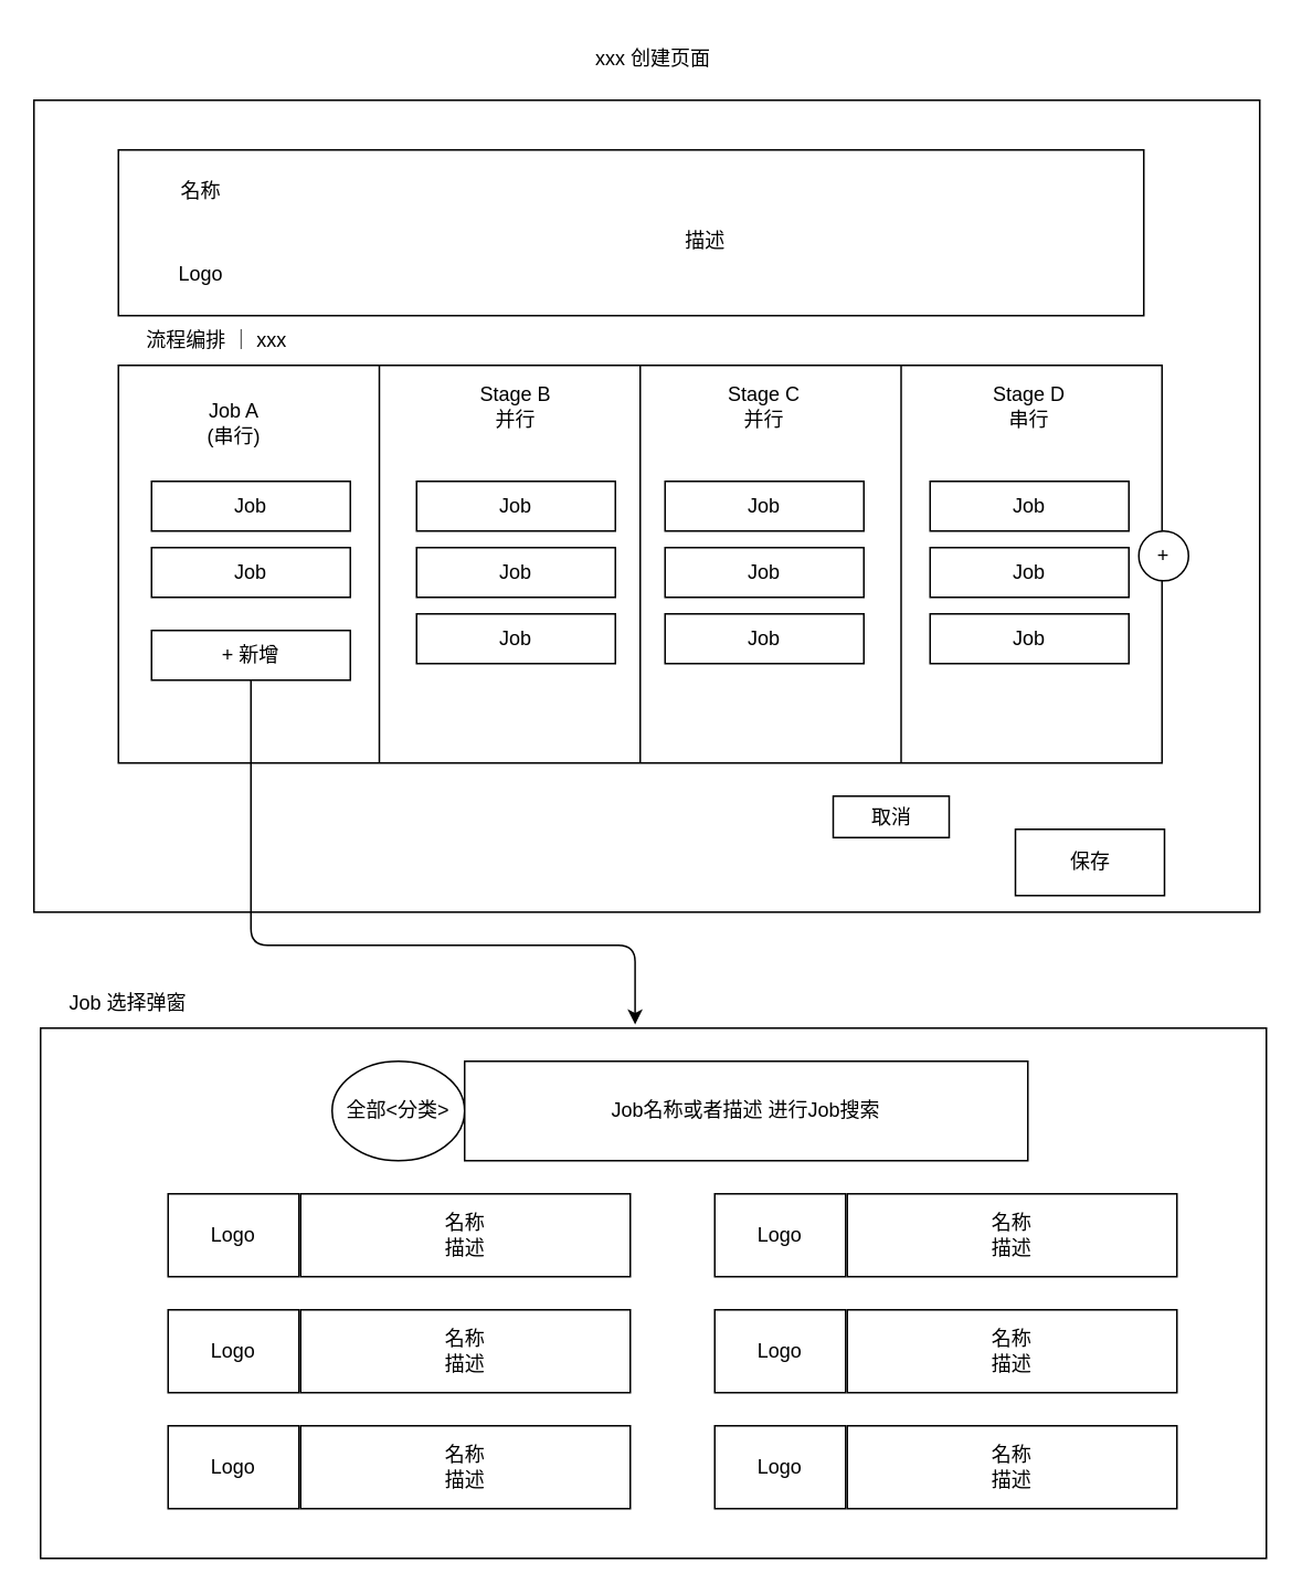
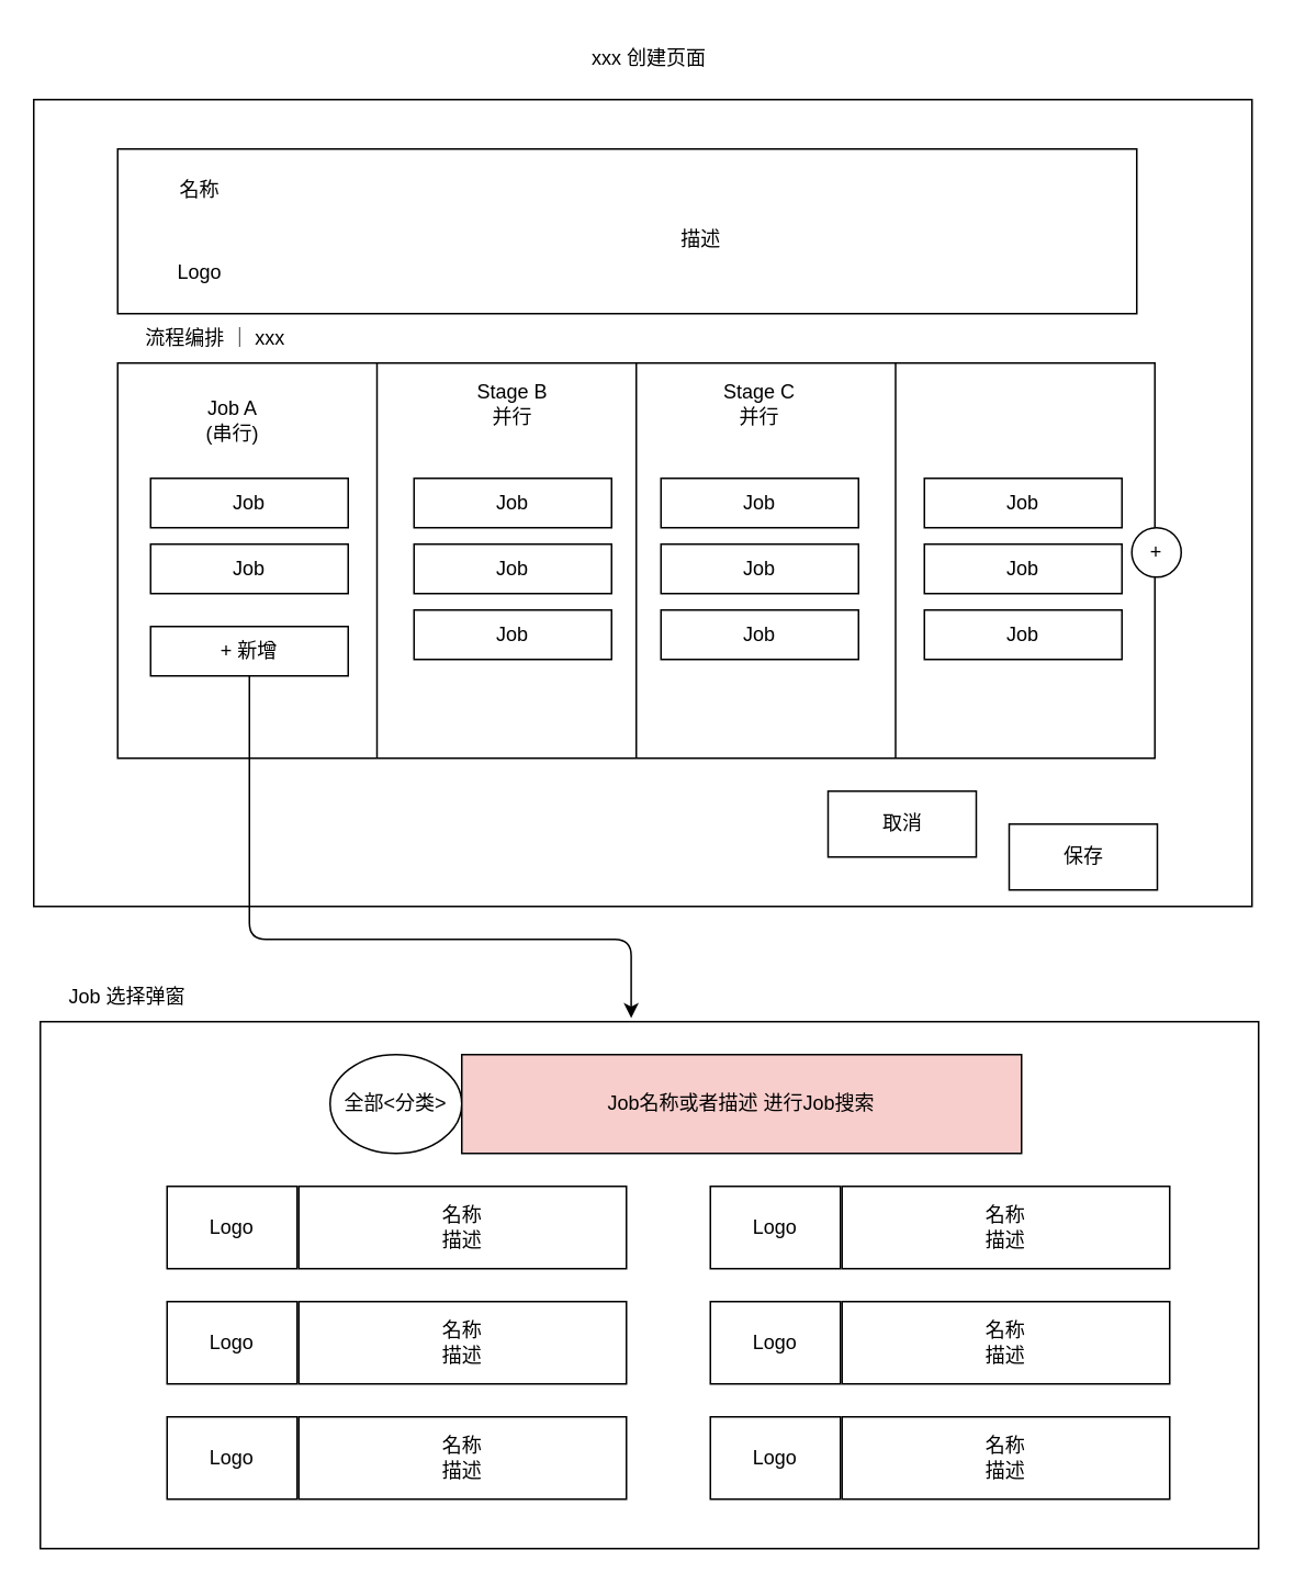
- <mxCell id="25" value="Stage D&lt;br&gt;串行" style="text;html=1;strokeColor=none;fillColor=none;align=center;verticalAlign=middle;whiteSpace=wrap;rounded=0;" parent="1" vertex="1"><mxGeometry x="591" y="230" width="60" height="30" as="geometry" /></mxCell>
- <mxCell id="32" value="取消" style="rounded=0;whiteSpace=wrap;html=1;" parent="1" vertex="1"><mxGeometry x="502.5" y="480" width="70" height="25" as="geometry" /></mxCell>
+ <mxCell id="32" value="取消" style="rounded=0;whiteSpace=wrap;html=1;" parent="1" vertex="1"><mxGeometry x="502.5" y="480" width="90" height="40" as="geometry" /></mxCell>
- <mxCell id="48" value="Job名称或者描述 进行Job搜索" style="rounded=0;whiteSpace=wrap;html=1;" parent="1" vertex="1"><mxGeometry x="280" y="640" width="340" height="60" as="geometry" /></mxCell>
+ <mxCell id="48" value="Job名称或者描述 进行Job搜索" style="rounded=0;whiteSpace=wrap;html=1;fillColor=#f8cecc;" parent="1" vertex="1"><mxGeometry x="280" y="640" width="340" height="60" as="geometry" /></mxCell>
